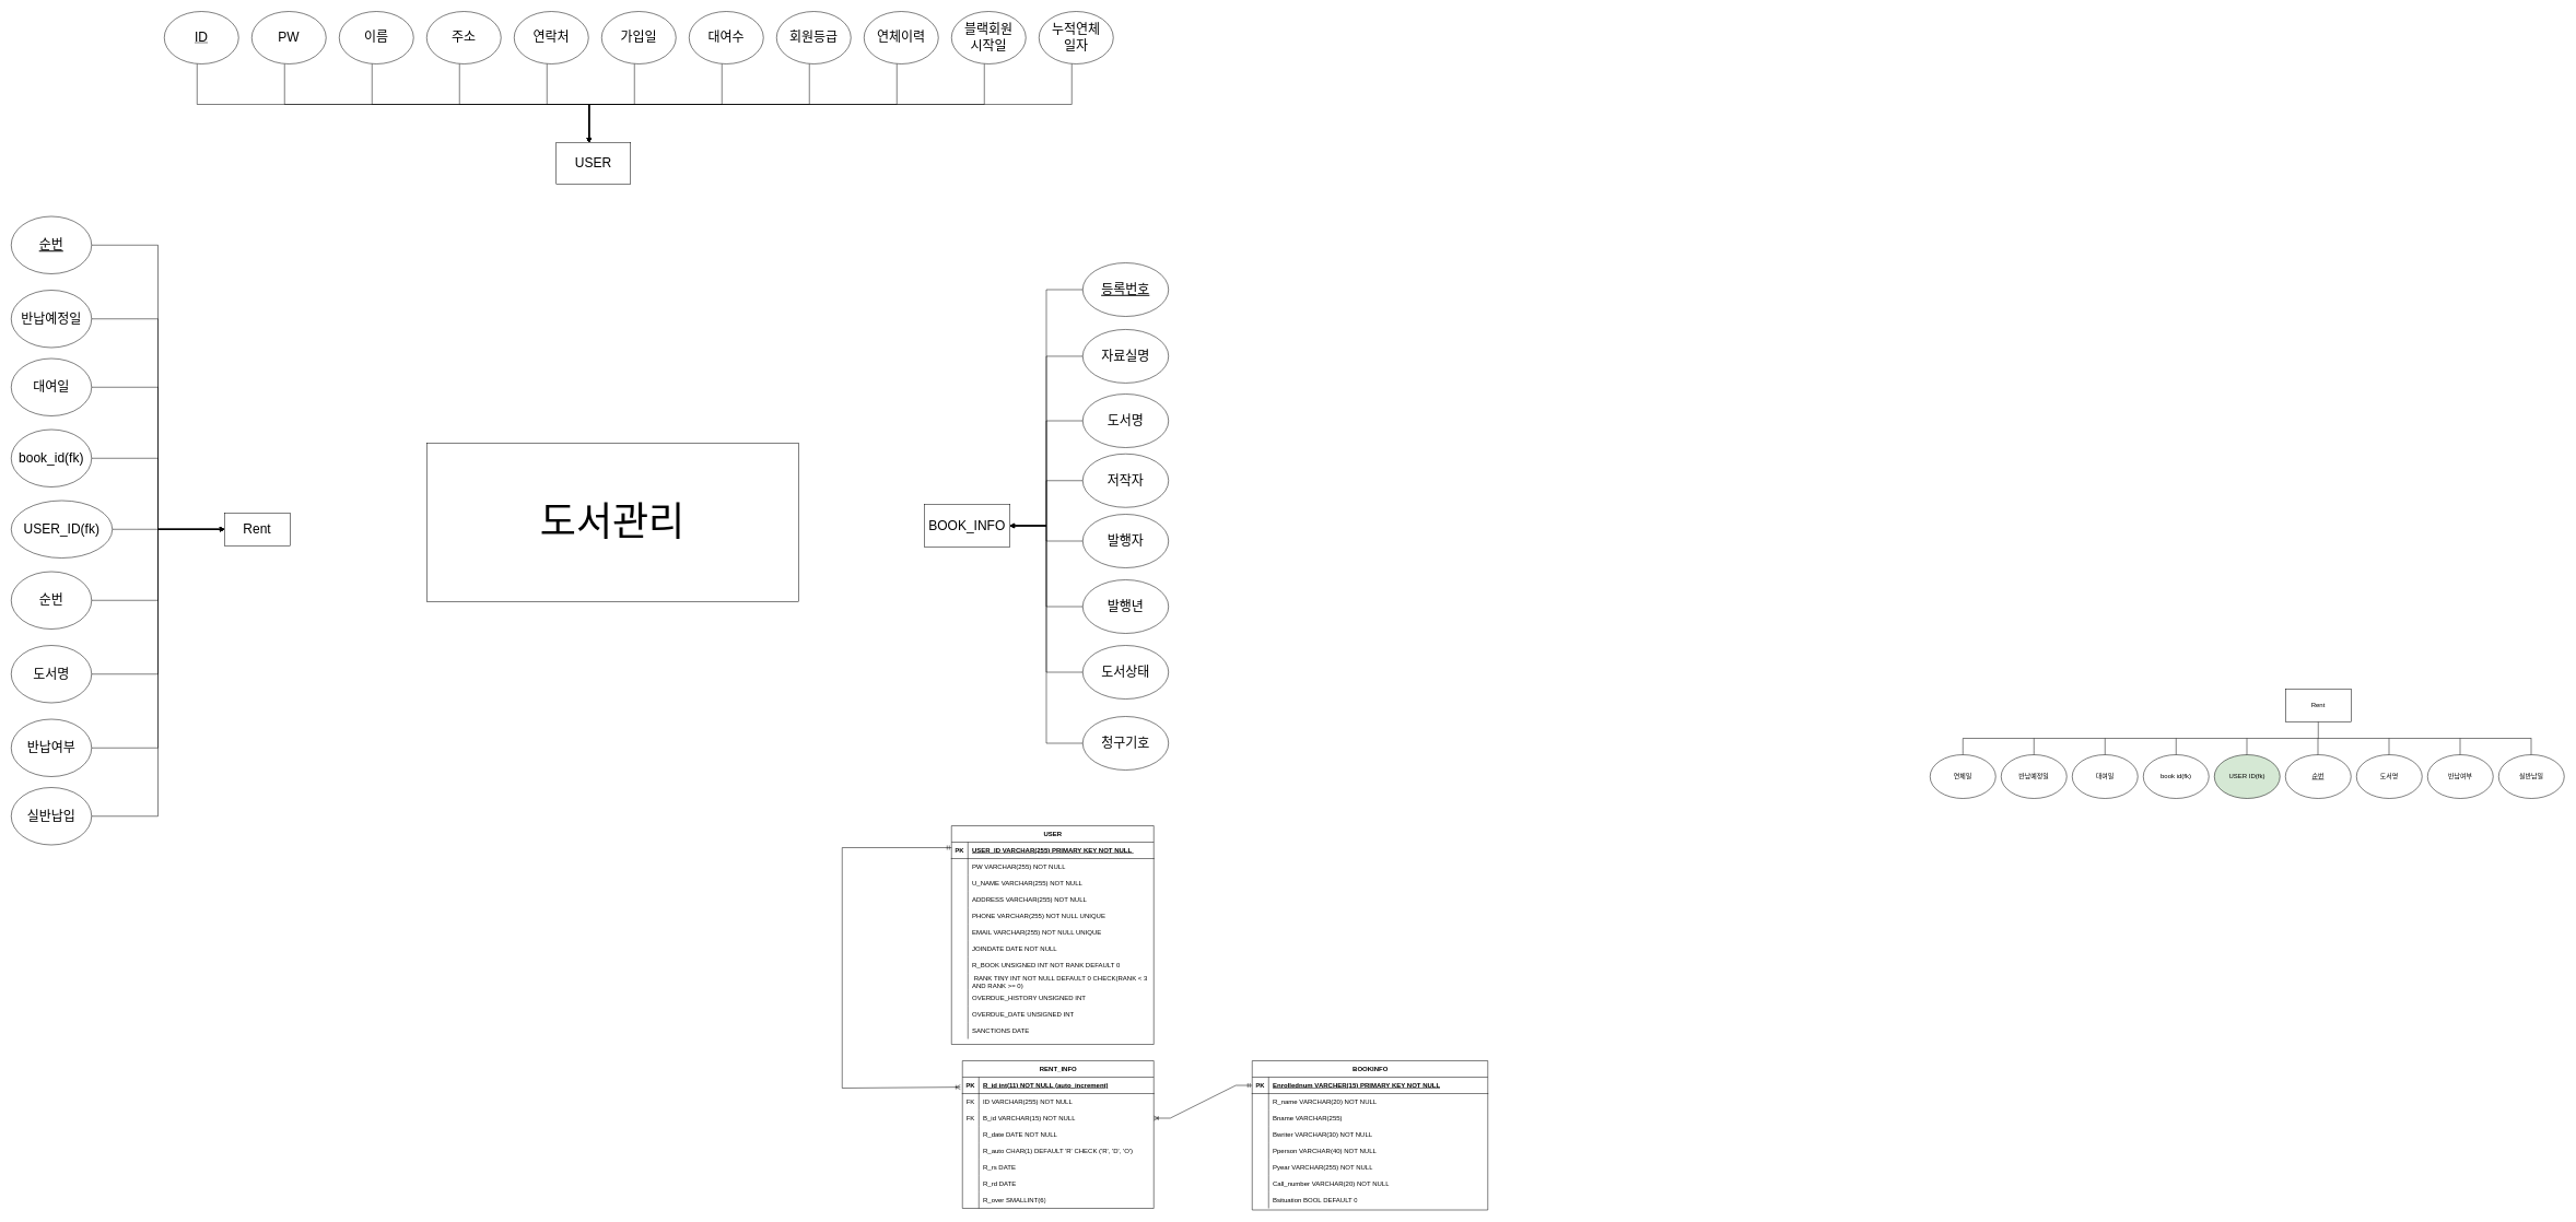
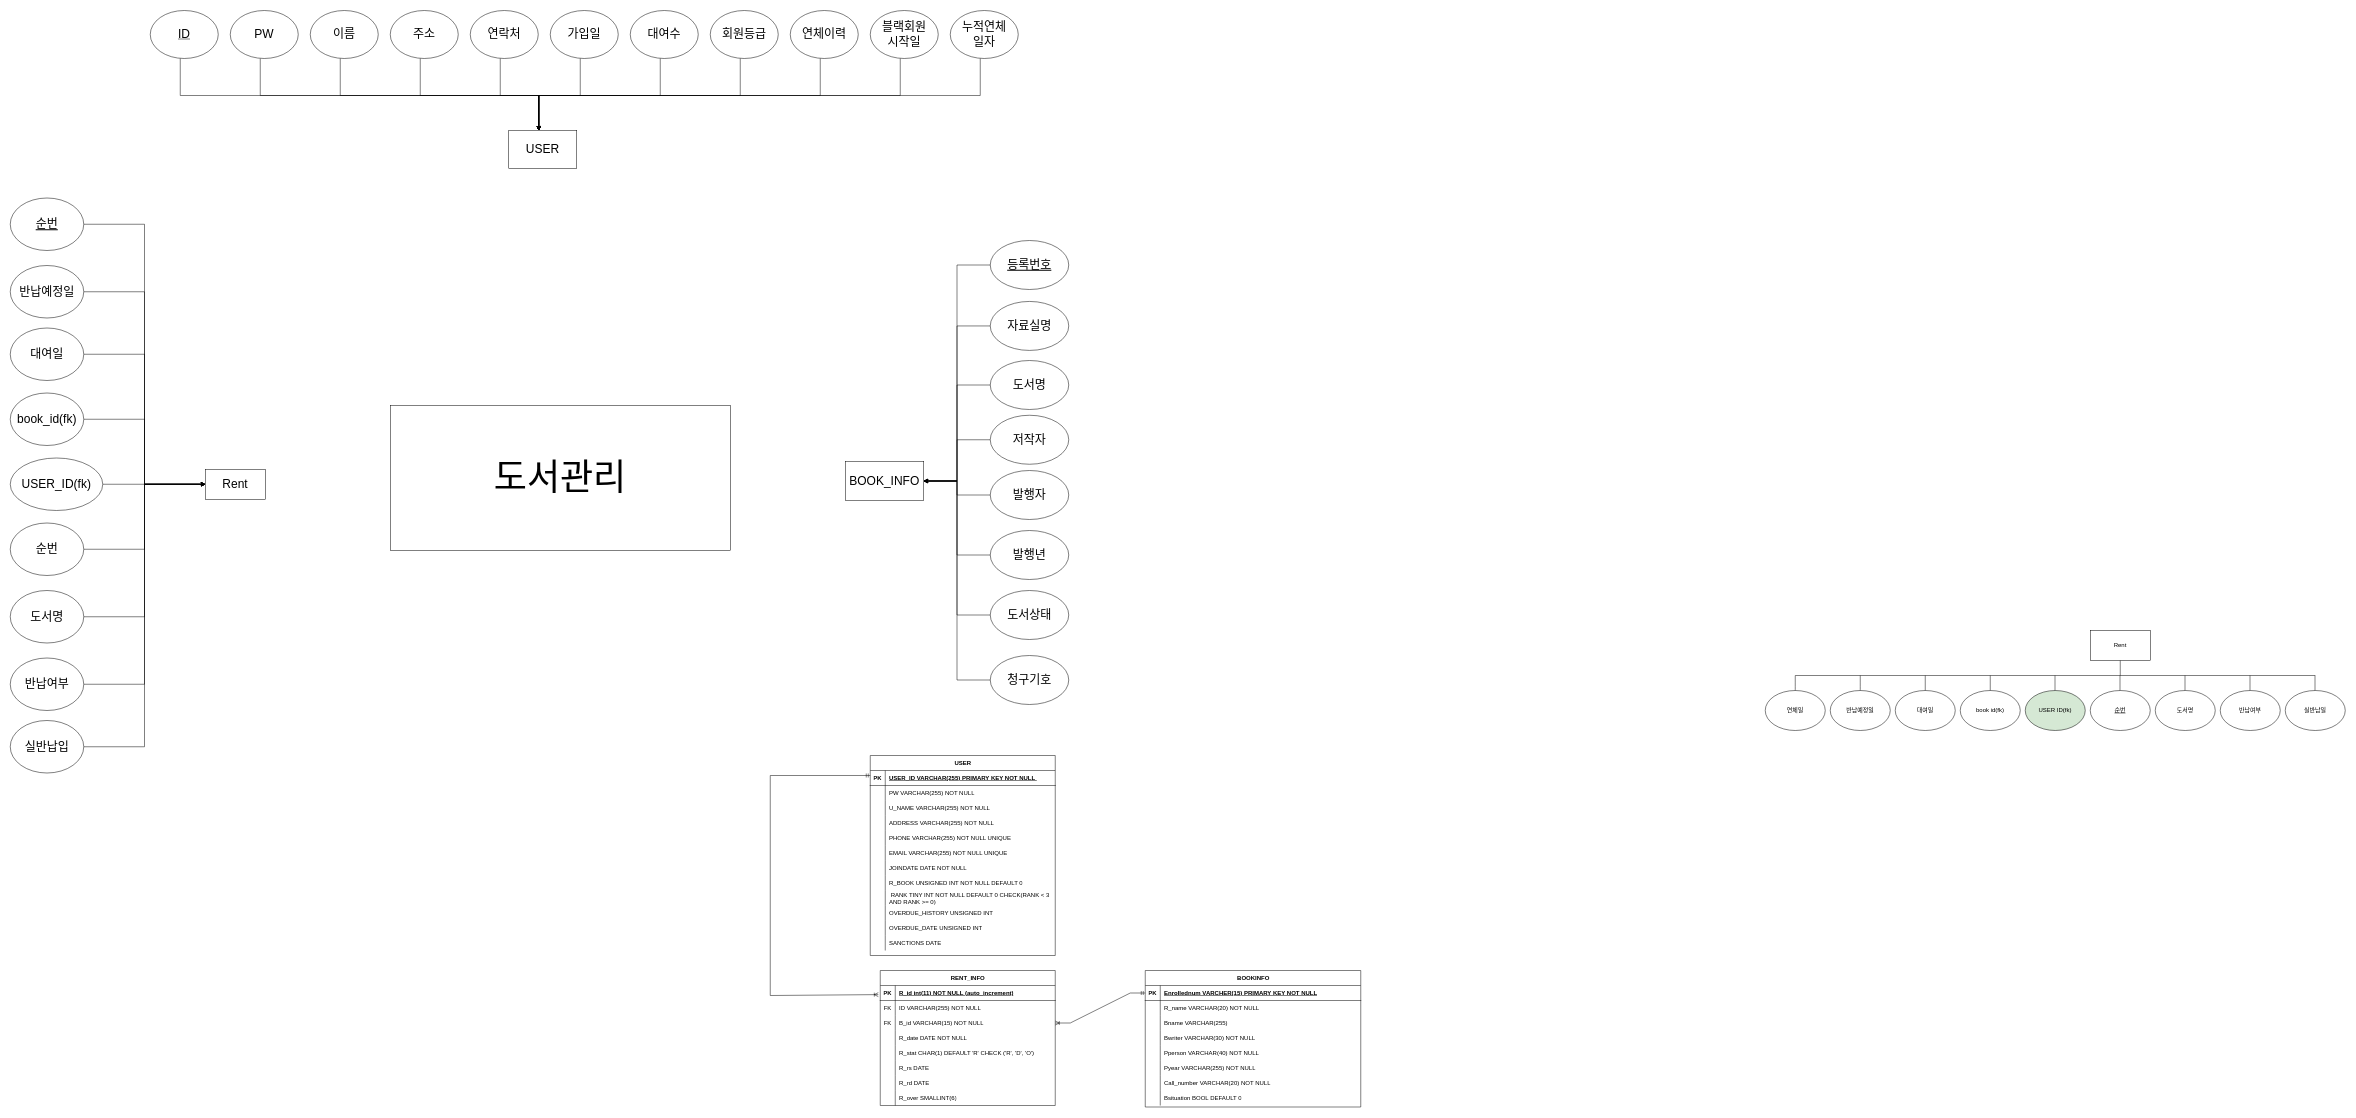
- <mxCell id="158" value="R_BOOK UNSIGNED INT NOT RANK DEFAULT 0" style="shape=partialRectangle;connectable=0;fillColor=none;top=0;left=0;bottom=0;right=0;align=left;spacingLeft=6;overflow=hidden;whiteSpace=wrap;html=1;" parent="156" vertex="1"><mxGeometry x="30" width="340" height="30" as="geometry"><mxRectangle width="340" height="30" as="alternateBounds" /></mxGeometry></mxCell>
+ <mxCell id="158" value="R_BOOK UNSIGNED INT NOT NULL DEFAULT 0" style="shape=partialRectangle;connectable=0;fillColor=none;top=0;left=0;bottom=0;right=0;align=left;spacingLeft=6;overflow=hidden;whiteSpace=wrap;html=1;" parent="156" vertex="1"><mxGeometry x="30" width="340" height="30" as="geometry"><mxRectangle width="340" height="30" as="alternateBounds" /></mxGeometry></mxCell>
- <mxCell id="28" value="R_auto CHAR(1) DEFAULT 'R' CHECK ('R', 'D', 'O')" style="shape=partialRectangle;connectable=0;fillColor=none;top=0;left=0;bottom=0;right=0;align=left;spacingLeft=6;overflow=hidden;whiteSpace=wrap;html=1;" parent="26" vertex="1"><mxGeometry x="30" width="320" height="30" as="geometry"><mxRectangle width="320" height="30" as="alternateBounds" /></mxGeometry></mxCell>
+ <mxCell id="28" value="R_stat CHAR(1) DEFAULT 'R' CHECK ('R', 'D', 'O')" style="shape=partialRectangle;connectable=0;fillColor=none;top=0;left=0;bottom=0;right=0;align=left;spacingLeft=6;overflow=hidden;whiteSpace=wrap;html=1;" parent="26" vertex="1"><mxGeometry x="30" width="320" height="30" as="geometry"><mxRectangle width="320" height="30" as="alternateBounds" /></mxGeometry></mxCell>
